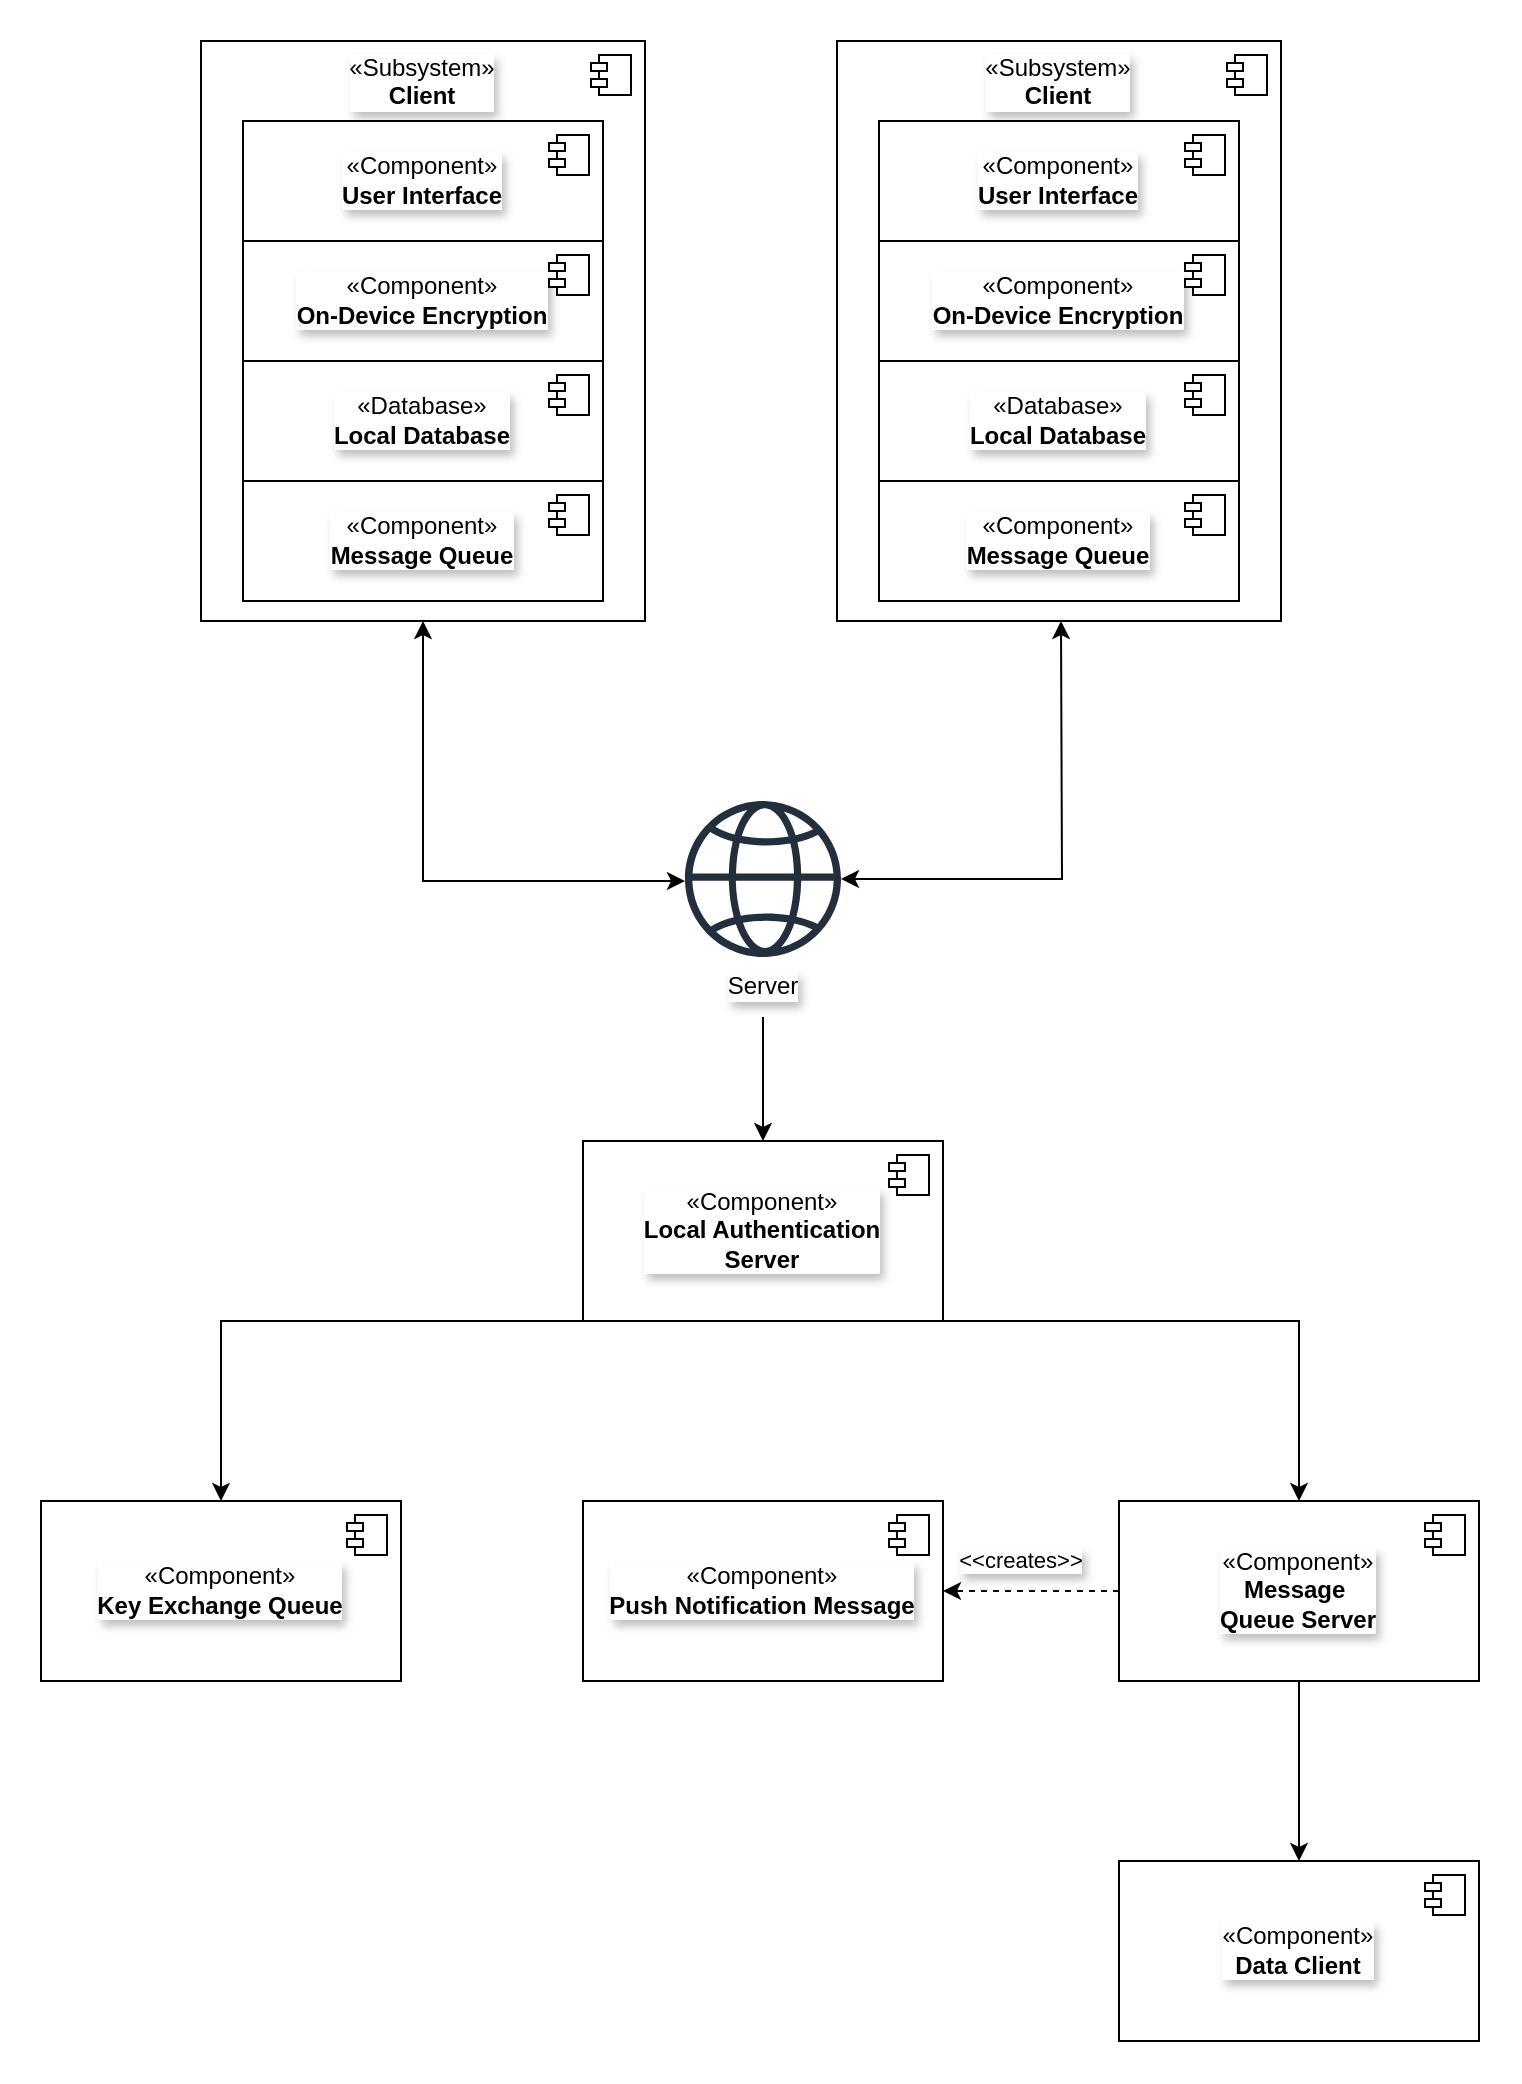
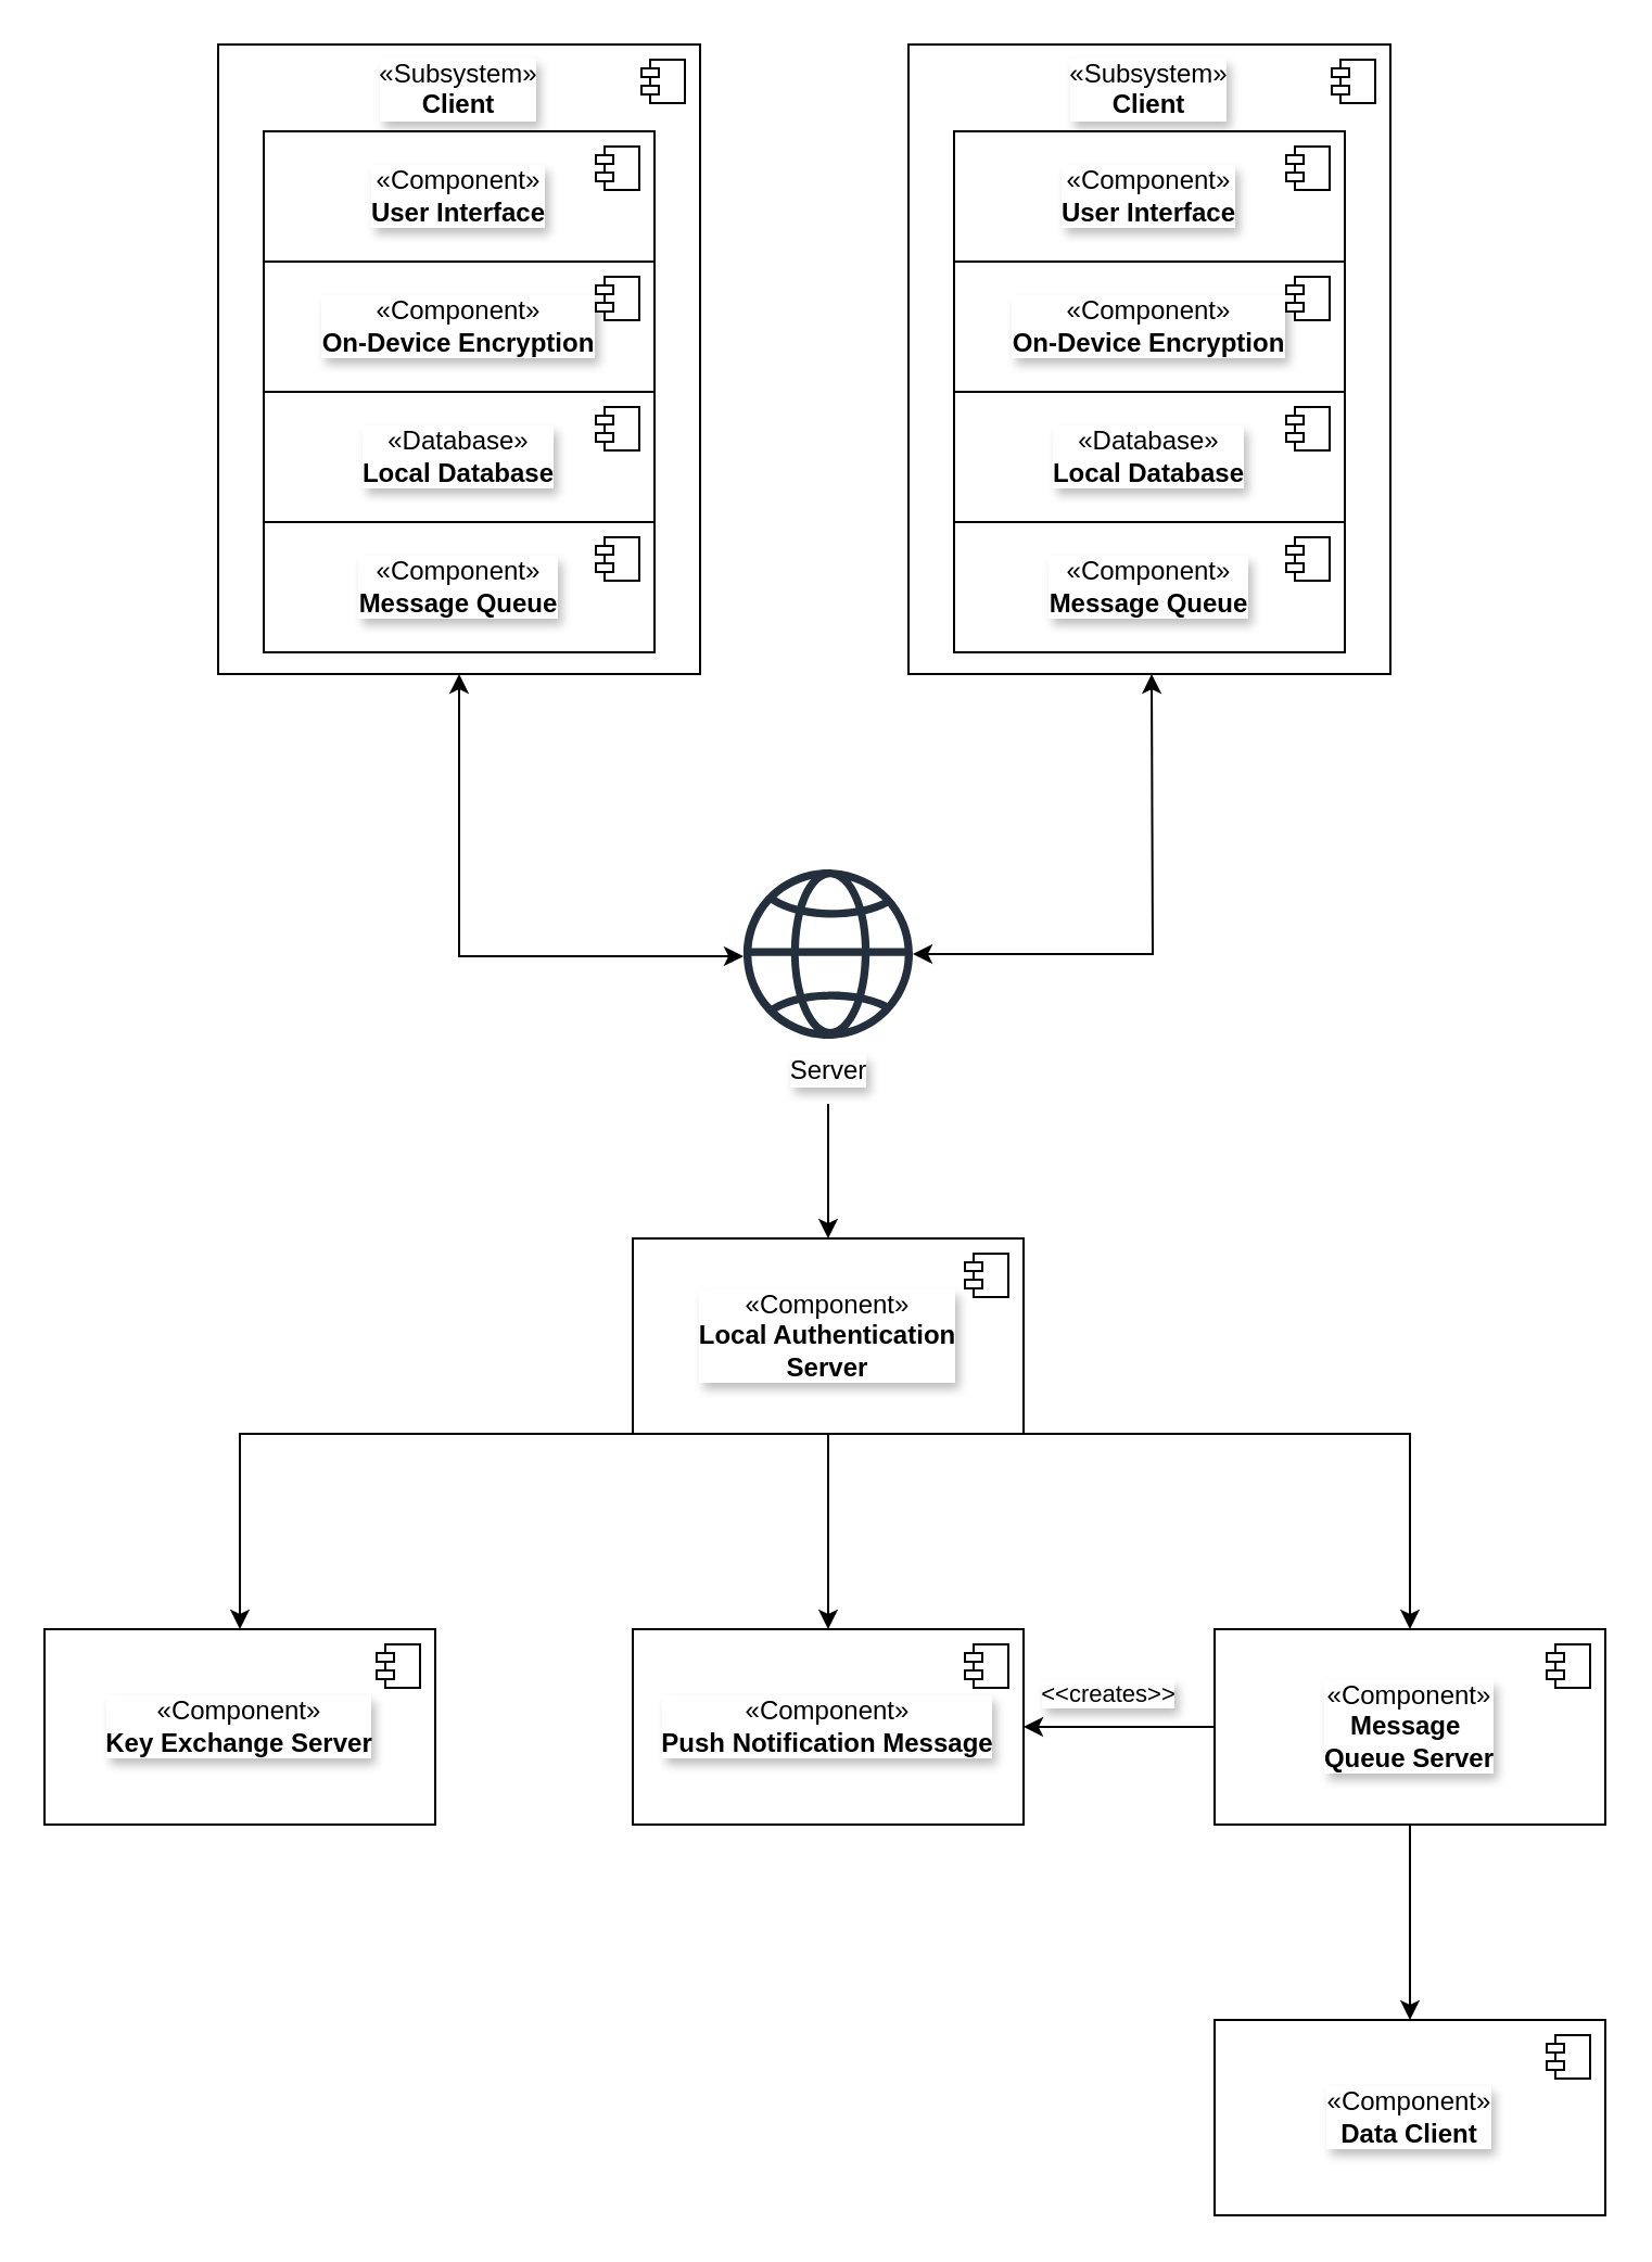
+ <mxCell id="3" value="" style="edgeStyle=orthogonalEdgeStyle;rounded=0;orthogonalLoop=1;jettySize=auto;html=1;labelBackgroundColor=#ffffff;textShadow=1;shadow=0;" edge="1" parent="1" source="4" target="5"><mxGeometry relative="1" as="geometry" /></mxCell>
- <mxCell id="7" value="«Component»&lt;b&gt;&lt;br&gt;Key Exchange Queue&lt;/b&gt;" style="html=1;dropTarget=0;whiteSpace=wrap;labelBackgroundColor=#ffffff;textShadow=1;shadow=0;" vertex="1" parent="1"><mxGeometry x="20" y="750" width="180" height="90" as="geometry" /></mxCell>
+ <mxCell id="7" value="«Component»&lt;b&gt;&lt;br&gt;Key Exchange Server&lt;/b&gt;" style="html=1;dropTarget=0;whiteSpace=wrap;labelBackgroundColor=#ffffff;textShadow=1;shadow=0;" vertex="1" parent="1"><mxGeometry x="20" y="750" width="180" height="90" as="geometry" /></mxCell>
- <mxCell id="10" value="&amp;lt;&amp;lt;creates&amp;gt;&amp;gt;" style="edgeStyle=orthogonalEdgeStyle;rounded=0;orthogonalLoop=1;jettySize=auto;html=1;exitX=0;exitY=0.5;exitDx=0;exitDy=0;entryX=1;entryY=0.5;entryDx=0;entryDy=0;jumpSize=6;labelBackgroundColor=#ffffff;textShadow=1;shadow=0;dashed=1;" edge="1" parent="1" source="12" target="5"><mxGeometry x="0.114" y="-15" relative="1" as="geometry"><mxPoint as="offset" /></mxGeometry></mxCell>
+ <mxCell id="10" value="&amp;lt;&amp;lt;creates&amp;gt;&amp;gt;" style="edgeStyle=orthogonalEdgeStyle;rounded=0;orthogonalLoop=1;jettySize=auto;html=1;exitX=0;exitY=0.5;exitDx=0;exitDy=0;entryX=1;entryY=0.5;entryDx=0;entryDy=0;jumpSize=6;labelBackgroundColor=#ffffff;textShadow=1;shadow=0;" edge="1" parent="1" source="12" target="5"><mxGeometry x="0.114" y="-15" relative="1" as="geometry"><mxPoint as="offset" /></mxGeometry></mxCell>
